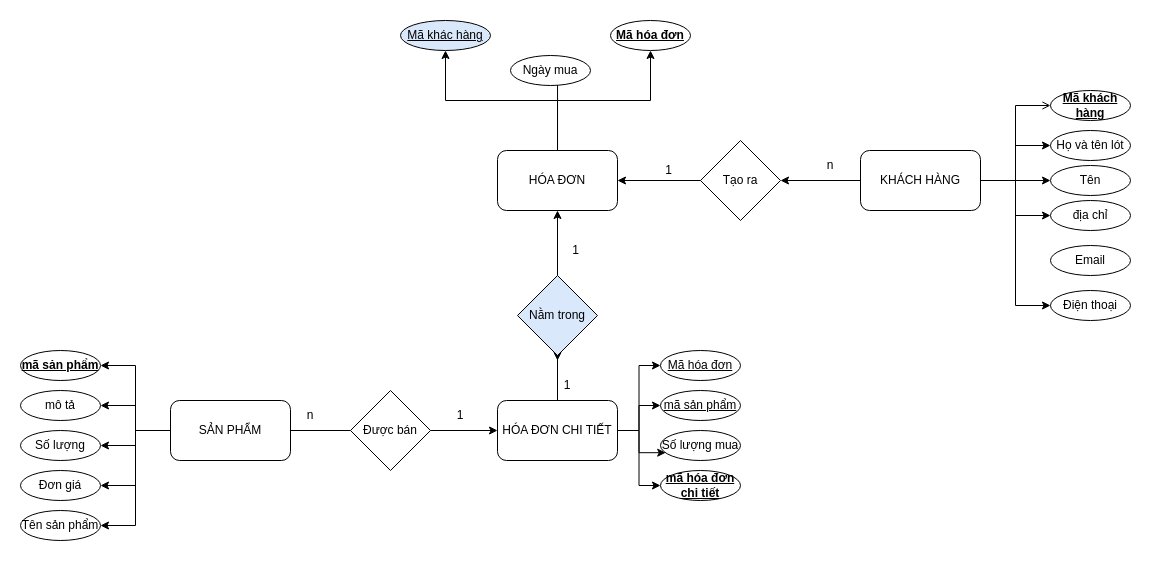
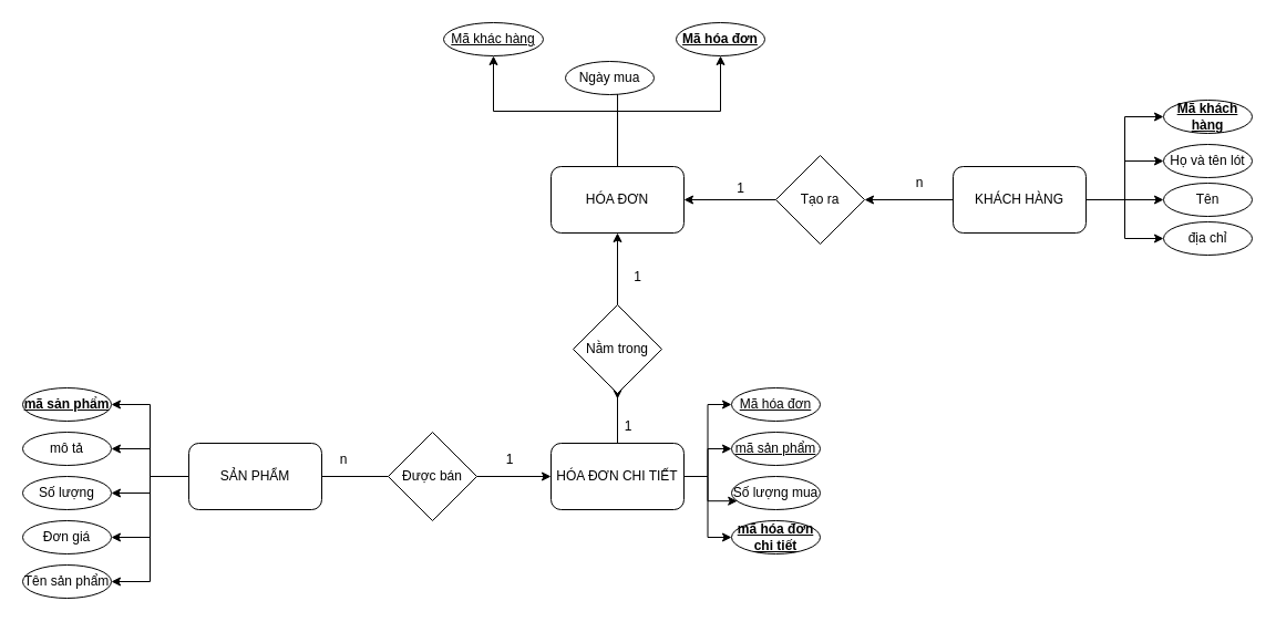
- <mxCell id="41" value="&lt;u&gt;Mã khác hàng&lt;/u&gt;" style="ellipse;whiteSpace=wrap;html=1;fillColor=#dae8fc;" parent="1" vertex="1"><mxGeometry x="400" y="20" width="90" height="30" as="geometry" /></mxCell>
+ <mxCell id="41" value="&lt;u&gt;Mã khác hàng&lt;/u&gt;" style="ellipse;whiteSpace=wrap;html=1;" parent="1" vertex="1"><mxGeometry x="400" y="20" width="90" height="30" as="geometry" /></mxCell>
- <mxCell id="5" style="edgeStyle=orthogonalEdgeStyle;rounded=0;orthogonalLoop=1;jettySize=auto;html=1;exitX=1;exitY=0.5;exitDx=0;exitDy=0;entryX=0;entryY=0.5;entryDx=0;entryDy=0;endArrow=open;" edge="1" parent="1" source="8" target="32"><mxGeometry relative="1" as="geometry" /></mxCell>
+ <mxCell id="5" style="edgeStyle=orthogonalEdgeStyle;rounded=0;orthogonalLoop=1;jettySize=auto;html=1;exitX=1;exitY=0.5;exitDx=0;exitDy=0;entryX=0;entryY=0.5;entryDx=0;entryDy=0;" edge="1" parent="1" source="8" target="32"><mxGeometry relative="1" as="geometry" /></mxCell>
- <mxCell id="36" value="Email" style="ellipse;whiteSpace=wrap;html=1;" parent="1" vertex="1"><mxGeometry x="1050" y="245" width="80" height="30" as="geometry" /></mxCell>
- <mxCell id="7" style="edgeStyle=orthogonalEdgeStyle;rounded=0;orthogonalLoop=1;jettySize=auto;html=1;exitX=1;exitY=0.5;exitDx=0;exitDy=0;entryX=0;entryY=0.5;entryDx=0;entryDy=0;" edge="1" parent="1" source="8" target="37"><mxGeometry relative="1" as="geometry" /></mxCell>
- <mxCell id="37" value="Điện thoại" style="ellipse;whiteSpace=wrap;html=1;" parent="1" vertex="1"><mxGeometry x="1050" y="290" width="80" height="30" as="geometry" /></mxCell>
- <mxCell id="28" value="Nằm trong" style="rhombus;whiteSpace=wrap;html=1;fillColor=#dae8fc;" parent="1" vertex="1"><mxGeometry x="517" y="275" width="80" height="80" as="geometry" /></mxCell>
+ <mxCell id="28" value="Nằm trong" style="rhombus;whiteSpace=wrap;html=1;" parent="1" vertex="1"><mxGeometry x="517" y="275" width="80" height="80" as="geometry" /></mxCell>
